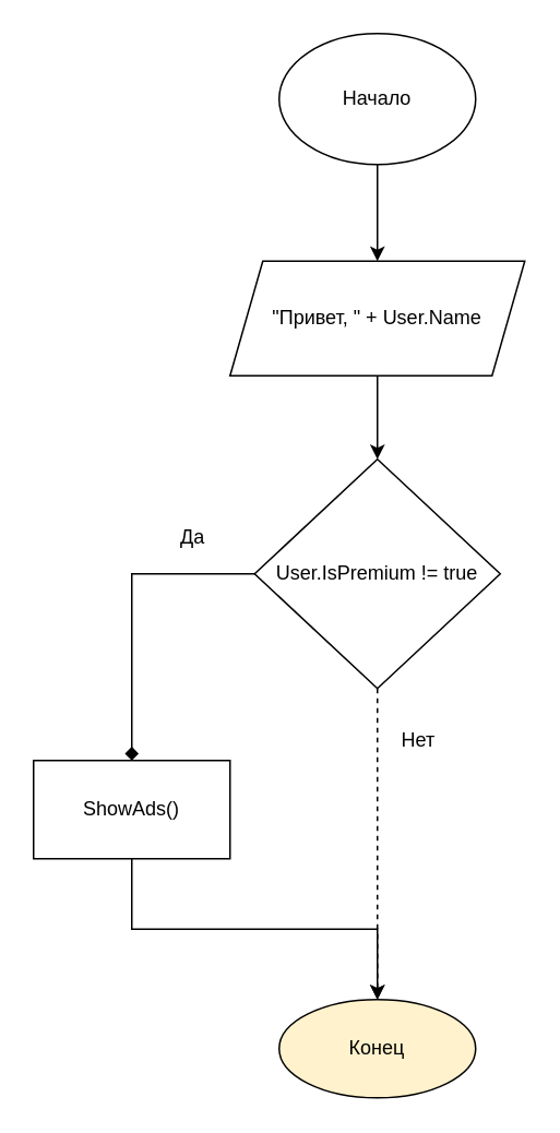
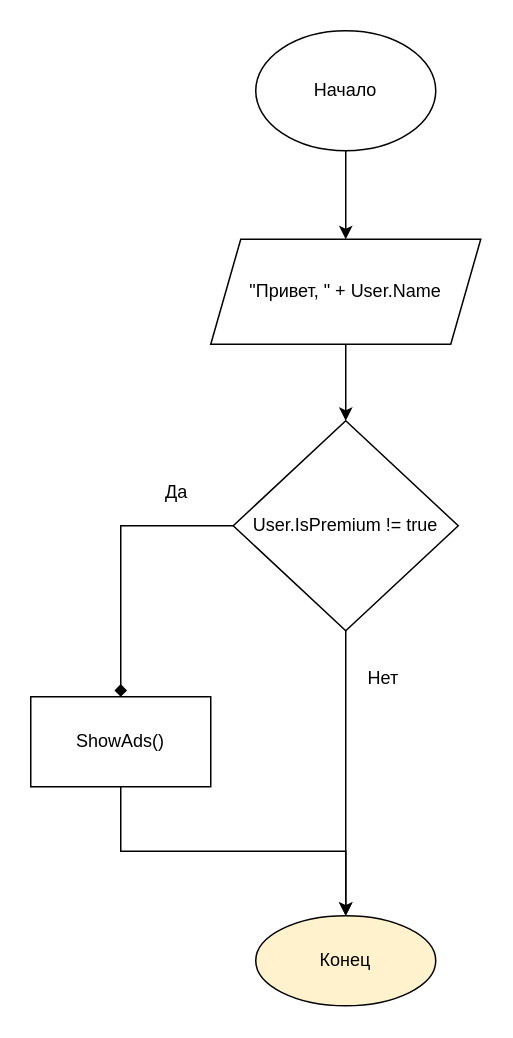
- <mxCell id="7" style="edgeStyle=orthogonalEdgeStyle;rounded=0;orthogonalLoop=1;jettySize=auto;html=1;entryX=0.5;entryY=0;entryDx=0;entryDy=0;dashed=1;" edge="1" parent="1" source="8" target="11"><mxGeometry relative="1" as="geometry" /></mxCell>
+ <mxCell id="7" style="edgeStyle=orthogonalEdgeStyle;rounded=0;orthogonalLoop=1;jettySize=auto;html=1;entryX=0.5;entryY=0;entryDx=0;entryDy=0;" edge="1" parent="1" source="8" target="11"><mxGeometry relative="1" as="geometry" /></mxCell>
